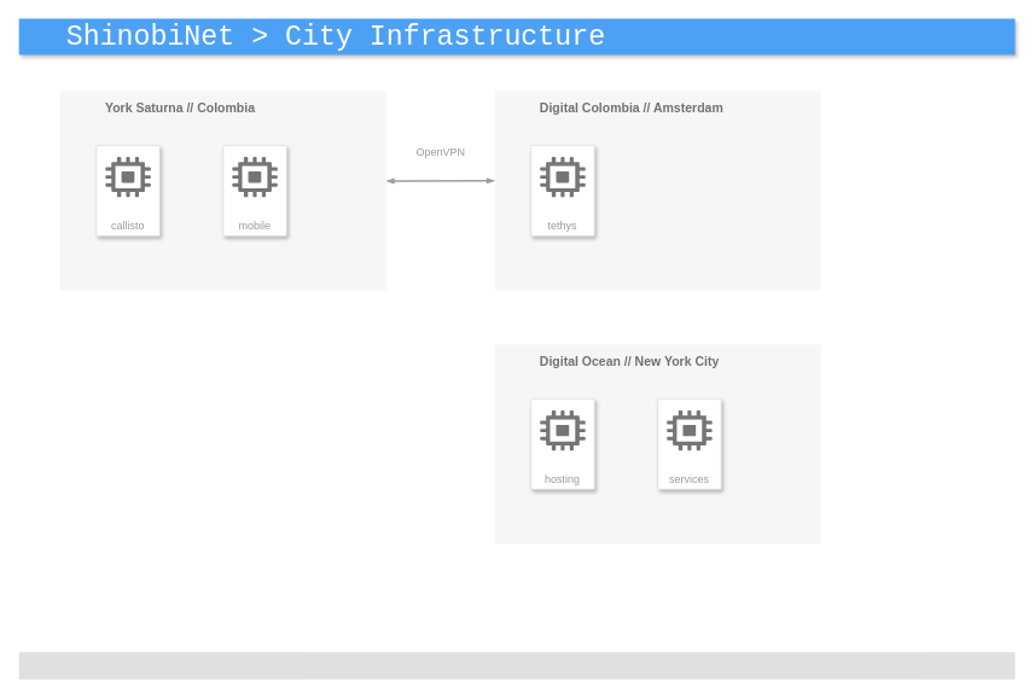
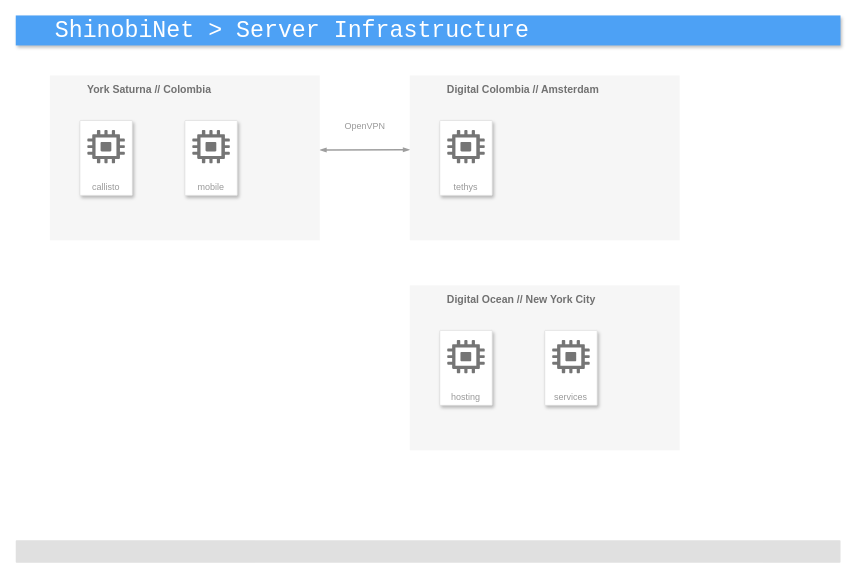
- <mxCell id="2" value="&lt;font face=&quot;Courier New&quot; style=&quot;font-size: 31px;&quot;&gt;ShinobiNet &amp;gt; City Infrastructure&lt;br&gt;&lt;/font&gt;" style="fillColor=#4DA1F5;strokeColor=none;shadow=1;gradientColor=none;fontSize=14;align=left;spacingLeft=50;fontColor=#ffffff;html=1;" parent="1" vertex="1"><mxGeometry x="20.5" y="20" width="1100" height="40" as="geometry" /></mxCell>
+ <mxCell id="2" value="&lt;font face=&quot;Courier New&quot; style=&quot;font-size: 31px;&quot;&gt;ShinobiNet &amp;gt; Server Infrastructure&lt;br&gt;&lt;/font&gt;" style="fillColor=#4DA1F5;strokeColor=none;shadow=1;gradientColor=none;fontSize=14;align=left;spacingLeft=50;fontColor=#ffffff;html=1;" parent="1" vertex="1"><mxGeometry x="20.5" y="20" width="1100" height="40" as="geometry" /></mxCell>
